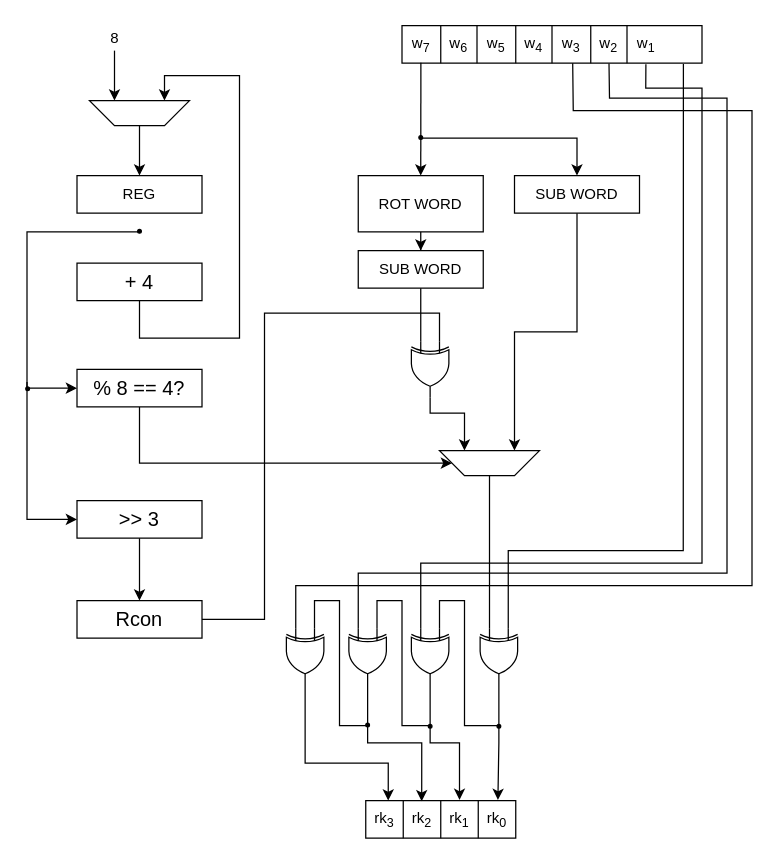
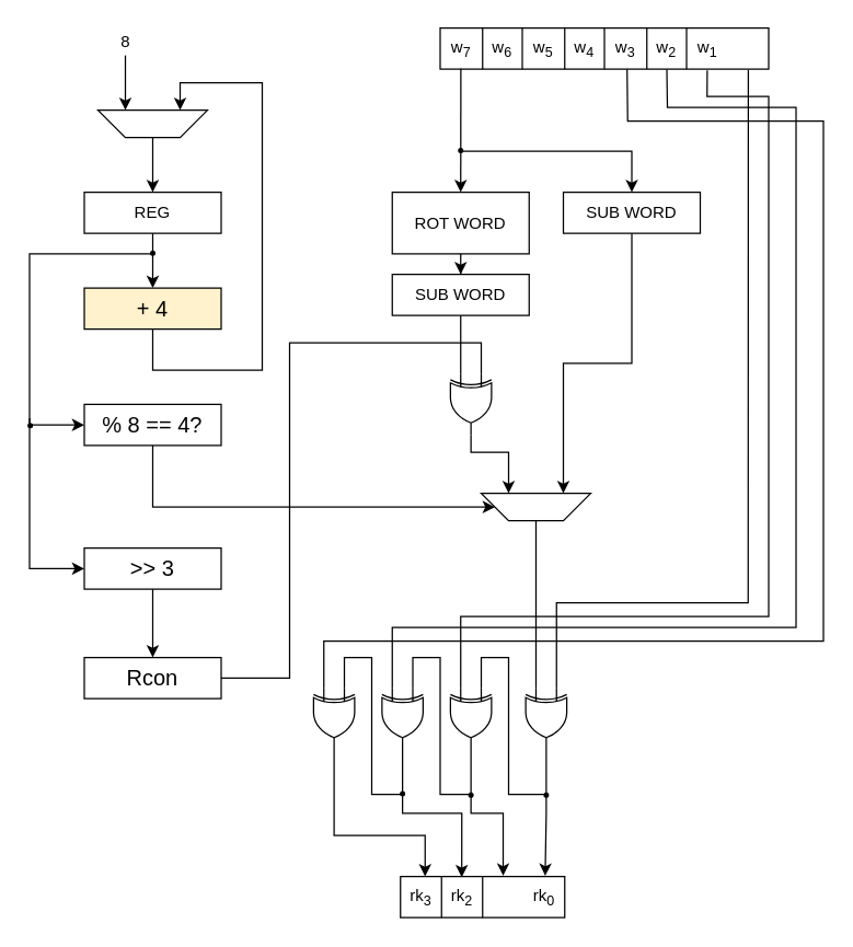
+ <mxCell id="43" value="" style="edgeStyle=orthogonalEdgeStyle;rounded=0;orthogonalLoop=1;jettySize=auto;html=1;" edge="1" parent="1" source="44" target="46"><mxGeometry relative="1" as="geometry" /></mxCell>
- <mxCell id="46" value="&lt;font style=&quot;font-size: 16px&quot;&gt;+ 4&lt;/font&gt;" style="rounded=0;whiteSpace=wrap;html=1;" vertex="1" parent="1"><mxGeometry x="61" y="210" width="100" height="30" as="geometry" /></mxCell>
+ <mxCell id="46" value="&lt;font style=&quot;font-size: 16px&quot;&gt;+ 4&lt;/font&gt;" style="rounded=0;whiteSpace=wrap;html=1;fillColor=#fff2cc;" vertex="1" parent="1"><mxGeometry x="61" y="210" width="100" height="30" as="geometry" /></mxCell>
- <mxCell id="30" value="rk&lt;sub&gt;1&lt;/sub&gt;" style="shape=partialRectangle;html=1;whiteSpace=wrap;connectable=0;overflow=hidden;fillColor=none;top=0;left=0;bottom=0;right=0;" parent="27" vertex="1"><mxGeometry x="60" width="30" height="30" as="geometry" /></mxCell>
